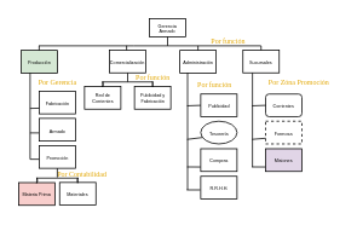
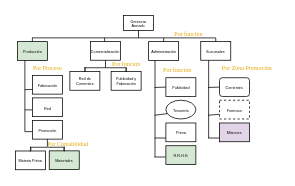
- <mxCell id="35" value="&lt;font color=&quot;#e2a703&quot; style=&quot;font-size: 8px;&quot;&gt;Por Gerencia&lt;/font&gt;" style="text;html=1;strokeColor=none;fillColor=none;align=center;verticalAlign=middle;whiteSpace=wrap;rounded=0;fontSize=20;fontFamily=Architects Daughter;" parent="1" vertex="1"><mxGeometry x="32.5" y="70" width="60" height="30" as="geometry" /></mxCell>
+ <mxCell id="35" value="&lt;font color=&quot;#e2a703&quot; style=&quot;font-size: 8px;&quot;&gt;Por Proceso&lt;/font&gt;" style="text;html=1;strokeColor=none;fillColor=none;align=center;verticalAlign=middle;whiteSpace=wrap;rounded=0;fontSize=20;fontFamily=Architects Daughter;" parent="1" vertex="1"><mxGeometry x="32.5" y="70" width="60" height="30" as="geometry" /></mxCell>
- <mxCell id="4" value="Armado" style="rounded=0;whiteSpace=wrap;html=1;fontSize=5;" parent="1" vertex="1"><mxGeometry x="42.5" y="130" width="40" height="25" as="geometry" /></mxCell>
+ <mxCell id="4" value="Red" style="rounded=0;whiteSpace=wrap;html=1;fontSize=5;" parent="1" vertex="1"><mxGeometry x="42.5" y="130" width="40" height="25" as="geometry" /></mxCell>
- <mxCell id="24" value="Compras" style="rounded=0;whiteSpace=wrap;html=1;fontSize=5;" parent="1" vertex="1"><mxGeometry x="220.5" y="163.48" width="40" height="25" as="geometry" /></mxCell>
+ <mxCell id="24" value="Prima" style="rounded=0;whiteSpace=wrap;html=1;fontSize=5;" parent="1" vertex="1"><mxGeometry x="220.5" y="163.48" width="40" height="25" as="geometry" /></mxCell>
- <mxCell id="51" value="R.R.H.H." style="rounded=0;whiteSpace=wrap;html=1;fontSize=5;" parent="1" vertex="1"><mxGeometry x="220.5" y="193.82" width="40" height="25" as="geometry" /></mxCell>
+ <mxCell id="51" value="R.R.H.H." style="rounded=0;whiteSpace=wrap;html=1;fontSize=5;fillColor=#d5e8d4;" parent="1" vertex="1"><mxGeometry x="220.5" y="193.82" width="40" height="25" as="geometry" /></mxCell>
- <mxCell id="26" value="Materia Prima" style="rounded=0;whiteSpace=wrap;html=1;fontSize=5;fillColor=#f8cecc;" parent="1" vertex="1"><mxGeometry x="20" y="200.82" width="40" height="25" as="geometry" /></mxCell>
+ <mxCell id="26" value="Materia Prima" style="rounded=0;whiteSpace=wrap;html=1;fontSize=5;" parent="1" vertex="1"><mxGeometry x="20" y="200.82" width="40" height="25" as="geometry" /></mxCell>
- <mxCell id="6" value="Materiales" style="rounded=0;whiteSpace=wrap;html=1;fontSize=5;" parent="1" vertex="1"><mxGeometry x="65" y="200.64" width="40" height="25" as="geometry" /></mxCell>
+ <mxCell id="6" value="Materiales" style="rounded=0;whiteSpace=wrap;html=1;fontSize=5;fillColor=#d5e8d4;" parent="1" vertex="1"><mxGeometry x="65" y="200.64" width="40" height="25" as="geometry" /></mxCell>
